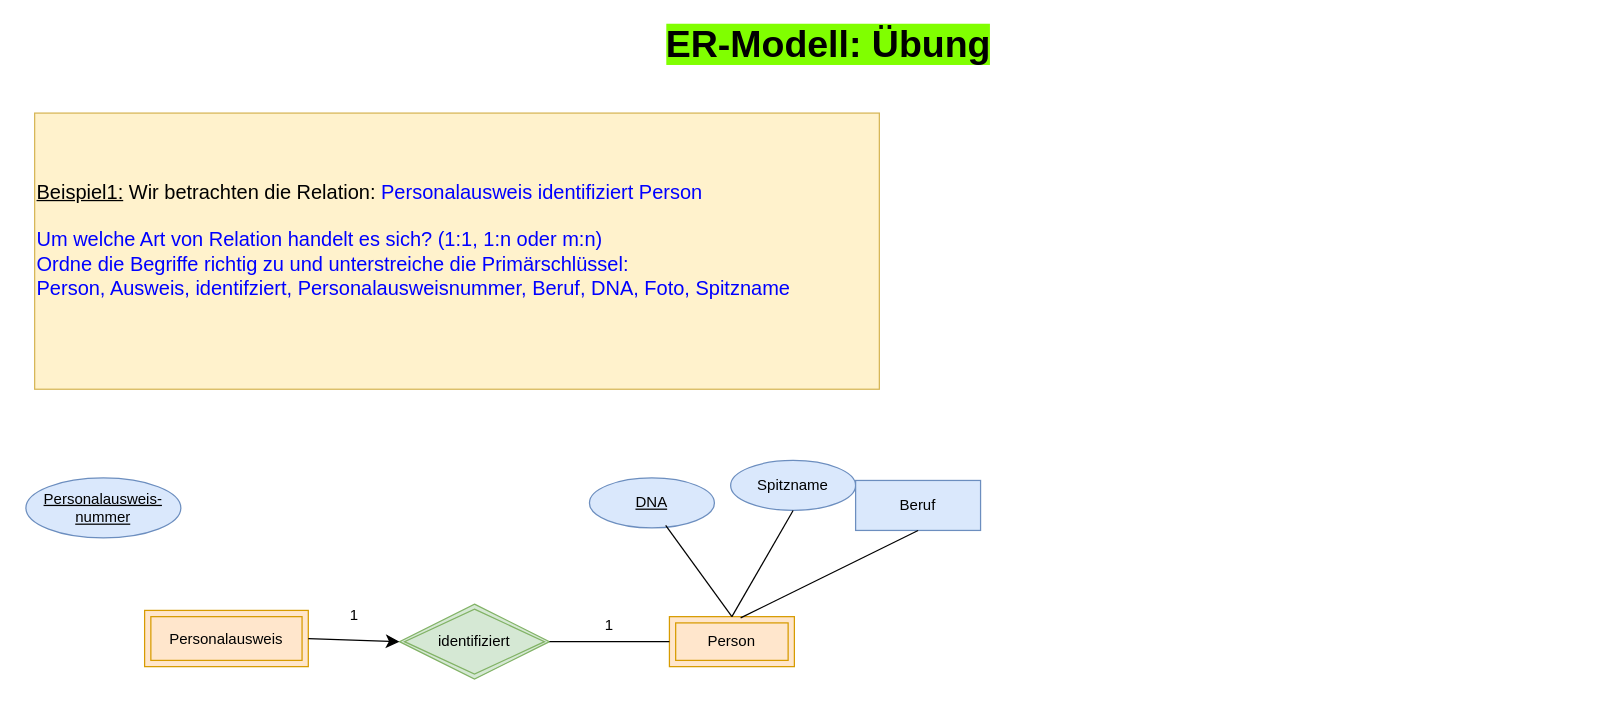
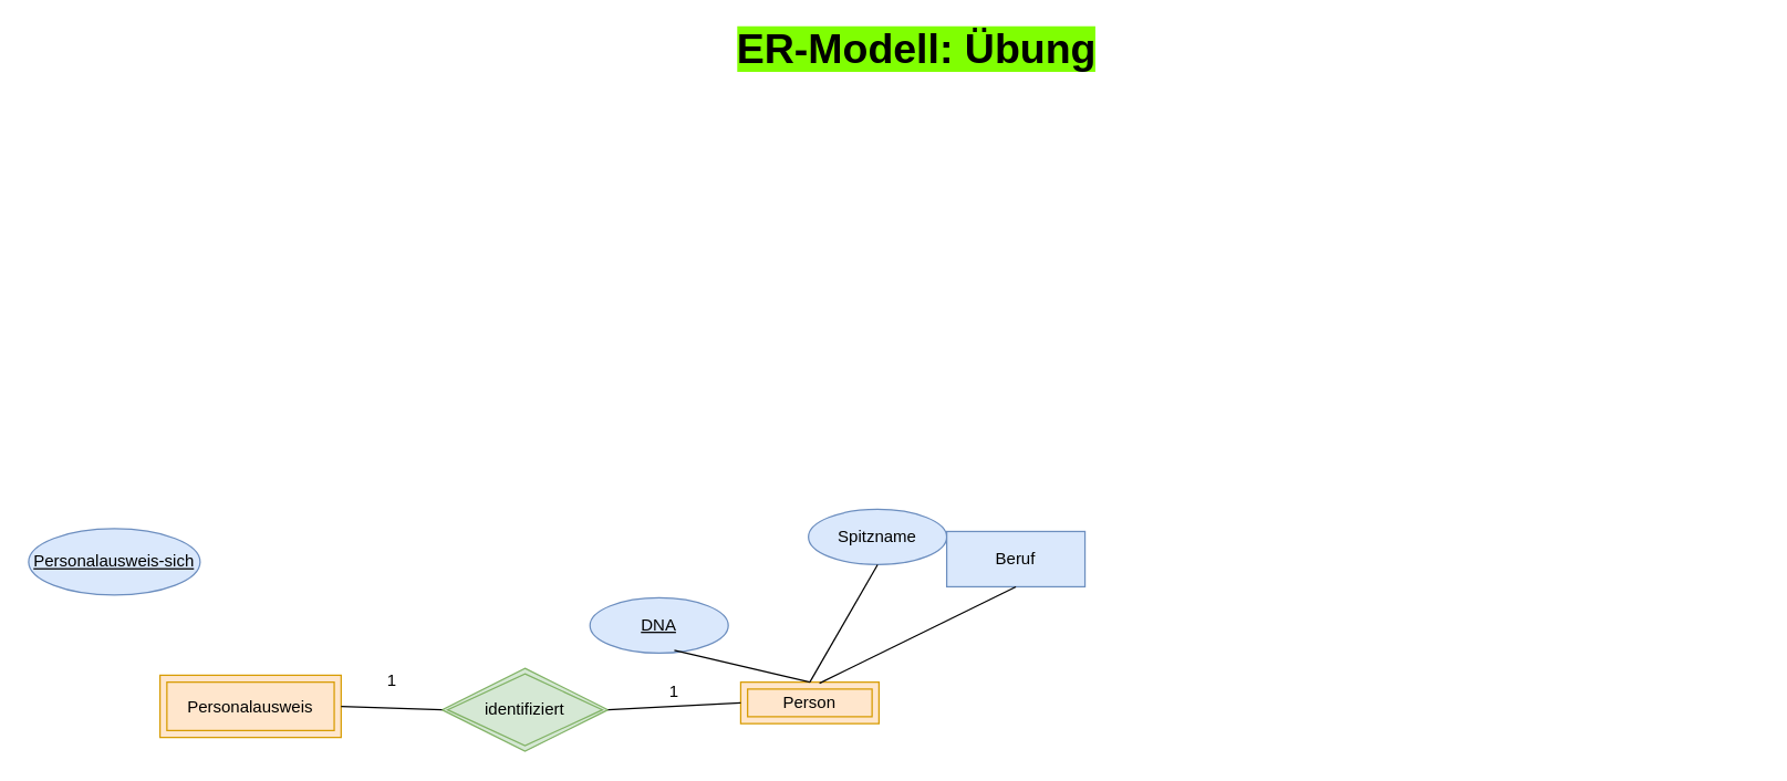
- <mxCell id="3" value="&lt;div align=&quot;left&quot;&gt;&lt;u&gt;Beispiel1:&lt;/u&gt; Wir betrachten die Relation: &lt;font color=&quot;#0000ff&quot;&gt;Personalausweis identifiziert Person&lt;/font&gt;&lt;br&gt;&lt;/div&gt;&lt;div align=&quot;left&quot;&gt;&lt;br&gt;&lt;font color=&quot;#0000ff&quot;&gt;Um welche Art von Relation handelt es sich? (1:1, 1:n oder m:n)&lt;br&gt;Ordne die Begriffe richtig zu und unterstreiche die Primärschlüssel:&lt;br&gt;Person, Ausweis, identifziert, Personalausweisnummer, Beruf, DNA, Foto, Spitzname&lt;br&gt;&lt;/font&gt;&lt;br&gt;&lt;/div&gt;" style="text;html=1;align=left;verticalAlign=middle;whiteSpace=wrap;rounded=0;fontSize=16;fillColor=#fff2cc;strokeColor=#d6b656;" parent="1" vertex="1"><mxGeometry x="27" y="90" width="676" height="221" as="geometry" /></mxCell>
- <mxCell id="8" value="DNA" style="ellipse;whiteSpace=wrap;html=1;align=center;fontStyle=4;fillColor=#dae8fc;strokeColor=#6c8ebf;" parent="1" vertex="1"><mxGeometry x="471" y="382" width="100" height="40" as="geometry" /></mxCell>
+ <mxCell id="8" value="DNA" style="ellipse;whiteSpace=wrap;html=1;align=center;fontStyle=4;fillColor=#dae8fc;strokeColor=#6c8ebf;" parent="1" vertex="1"><mxGeometry x="426" y="432" width="100" height="40" as="geometry" /></mxCell>
- <mxCell id="7" value="Personalausweis-nummer" style="ellipse;whiteSpace=wrap;html=1;align=center;fontStyle=4;fillColor=#dae8fc;strokeColor=#6c8ebf;" parent="1" vertex="1"><mxGeometry x="20" y="382" width="124" height="48" as="geometry" /></mxCell>
+ <mxCell id="7" value="Personalausweis-sich" style="ellipse;whiteSpace=wrap;html=1;align=center;fontStyle=4;fillColor=#dae8fc;strokeColor=#6c8ebf;" parent="1" vertex="1"><mxGeometry x="20" y="382" width="124" height="48" as="geometry" /></mxCell>
- <mxCell id="11" value="" style="endArrow=classic;html=1;rounded=0;fontSize=12;startSize=8;endSize=8;curved=1;entryX=0;entryY=0.5;entryDx=0;entryDy=0;exitX=1;exitY=0.5;exitDx=0;exitDy=0;" parent="1" source="5" target="4" edge="1"><mxGeometry relative="1" as="geometry"><mxPoint x="279" y="514" as="sourcePoint" /><mxPoint x="439" y="514" as="targetPoint" /></mxGeometry></mxCell>
+ <mxCell id="11" value="" style="endArrow=none;html=1;rounded=0;fontSize=12;startSize=8;endSize=8;curved=1;entryX=0;entryY=0.5;entryDx=0;entryDy=0;exitX=1;exitY=0.5;exitDx=0;exitDy=0;" parent="1" source="5" target="4" edge="1"><mxGeometry relative="1" as="geometry"><mxPoint x="279" y="514" as="sourcePoint" /><mxPoint x="439" y="514" as="targetPoint" /></mxGeometry></mxCell>
- <mxCell id="6" value="Person" style="shape=ext;margin=3;double=1;whiteSpace=wrap;html=1;align=center;fillColor=#ffe6cc;strokeColor=#d79b00;" parent="1" vertex="1"><mxGeometry x="535" y="493" width="100" height="40" as="geometry" /></mxCell>
+ <mxCell id="6" value="Person" style="shape=ext;margin=3;double=1;whiteSpace=wrap;html=1;align=center;fillColor=#ffe6cc;strokeColor=#d79b00;" parent="1" vertex="1"><mxGeometry x="535" y="493" width="100" height="30" as="geometry" /></mxCell>
